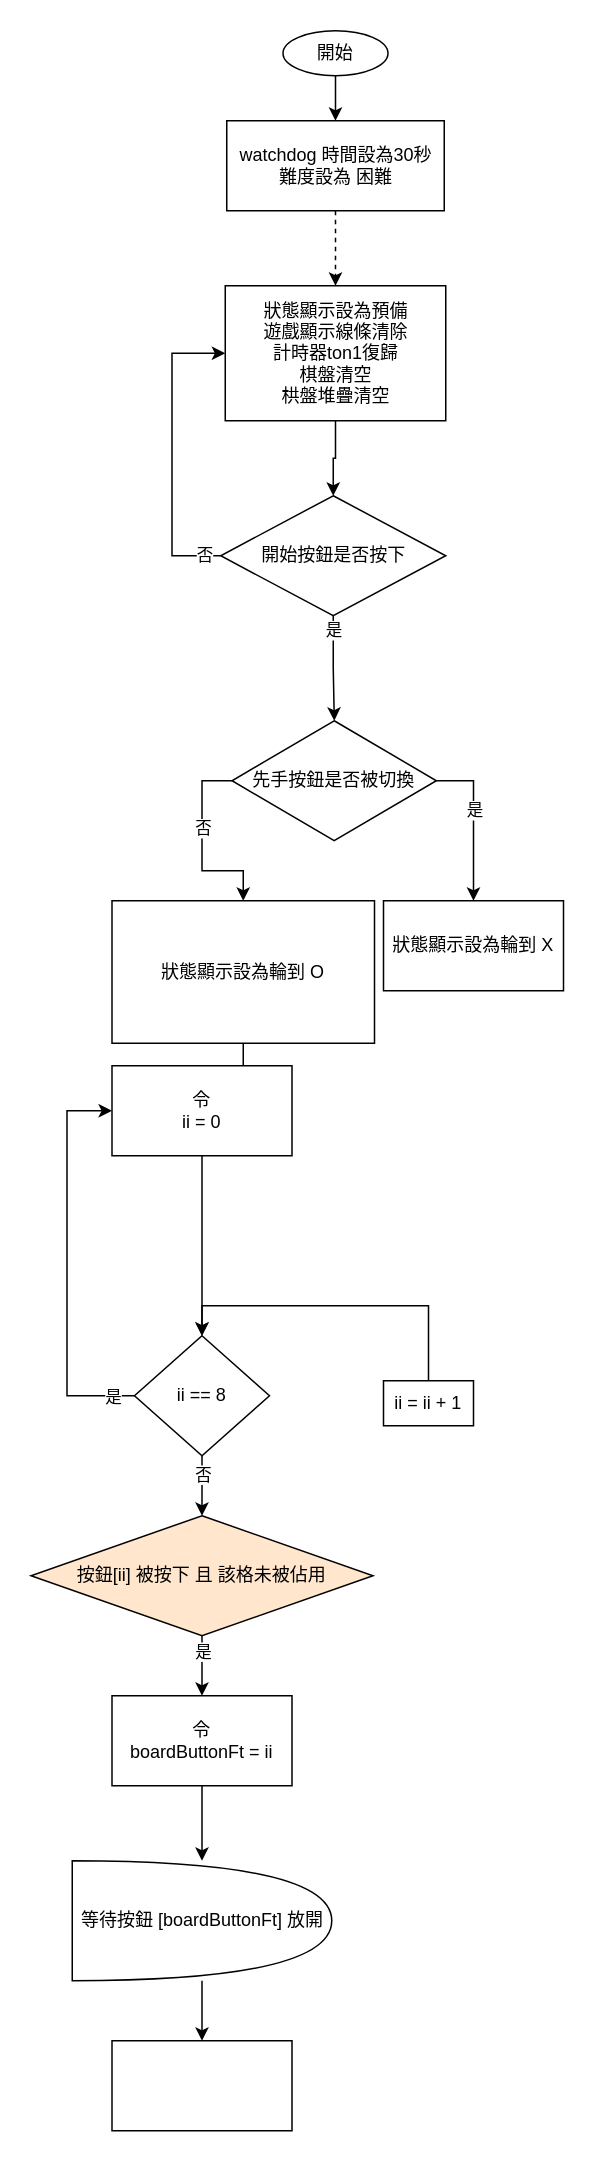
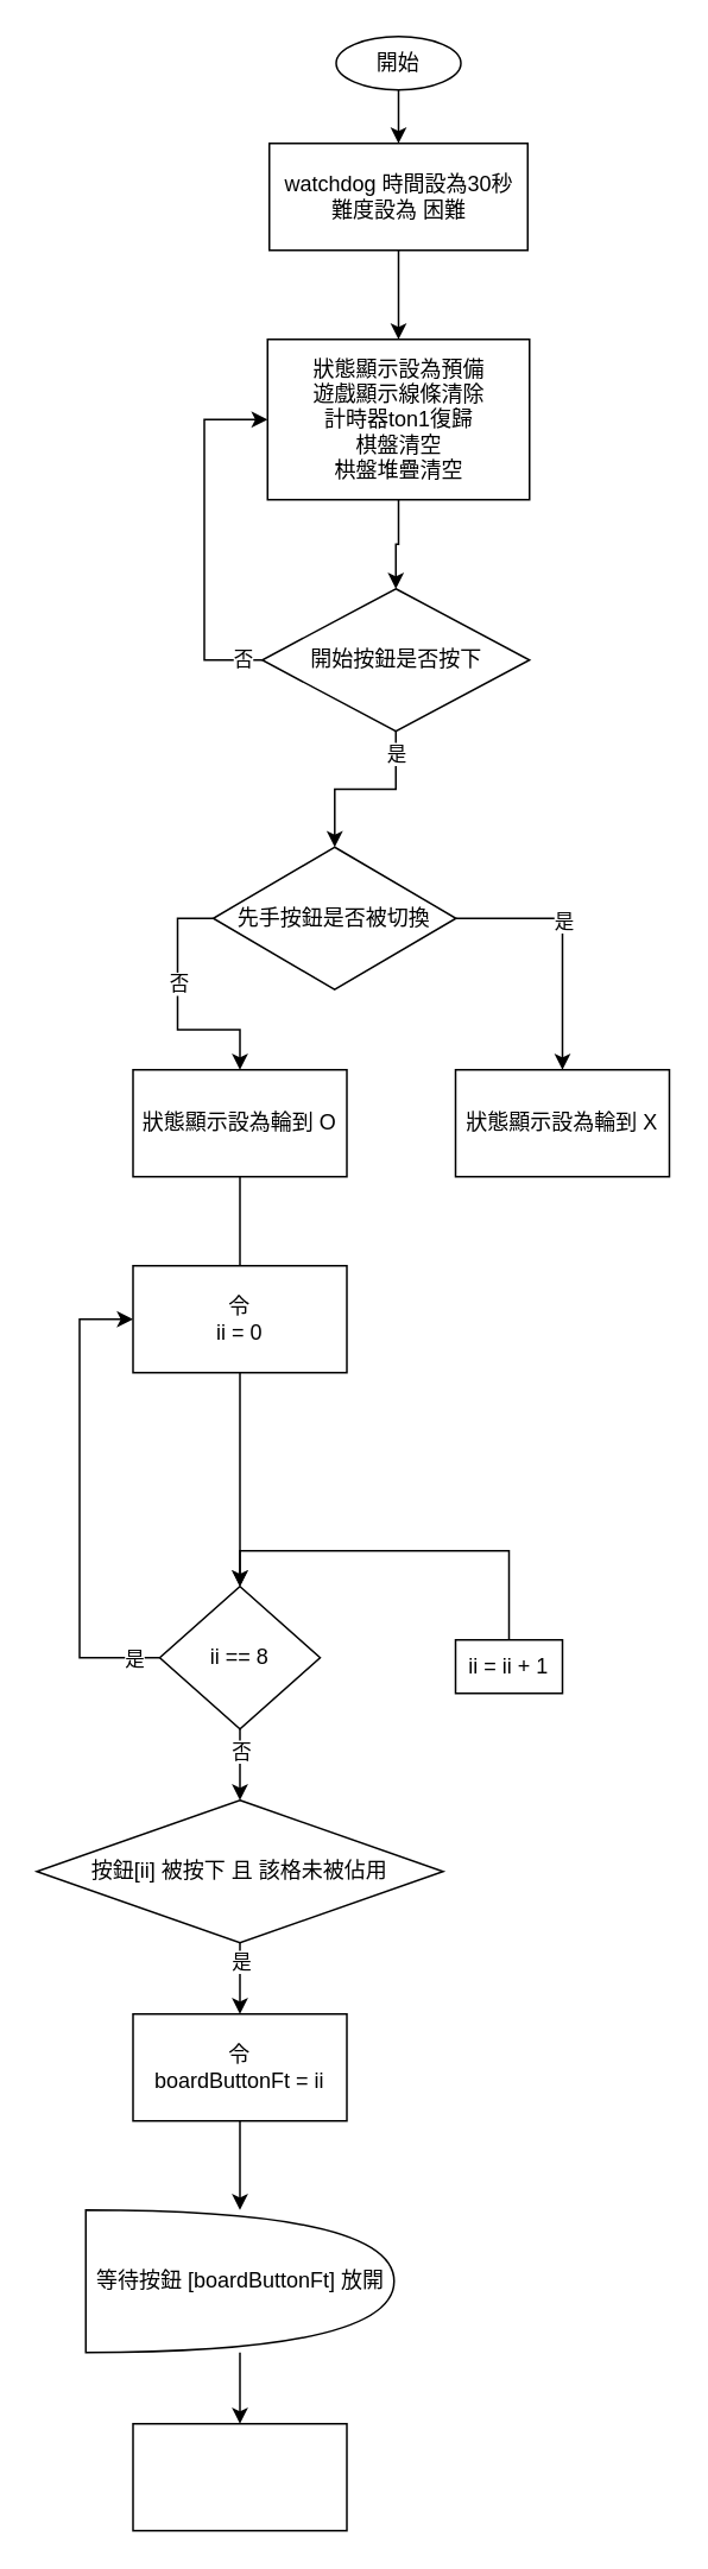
- <mxCell id="4" value="" style="edgeStyle=orthogonalEdgeStyle;rounded=0;orthogonalLoop=1;jettySize=auto;html=1;dashed=1;" parent="1" source="5" target="7" edge="1"><mxGeometry relative="1" as="geometry" /></mxCell>
+ <mxCell id="4" value="" style="edgeStyle=orthogonalEdgeStyle;rounded=0;orthogonalLoop=1;jettySize=auto;html=1;" parent="1" source="5" target="7" edge="1"><mxGeometry relative="1" as="geometry" /></mxCell>
- <mxCell id="17" value="先手按鈕是否被切換" style="rhombus;whiteSpace=wrap;html=1;" parent="1" vertex="1"><mxGeometry x="154" y="480" width="136.25" height="80" as="geometry" /></mxCell>
+ <mxCell id="17" value="先手按鈕是否被切換" style="rhombus;whiteSpace=wrap;html=1;" parent="1" vertex="1"><mxGeometry x="119" y="475" width="136.25" height="80" as="geometry" /></mxCell>
- <mxCell id="20" value="&lt;div&gt;狀態顯示設為輪到 O&lt;/div&gt;" style="rounded=0;whiteSpace=wrap;html=1;" parent="1" vertex="1"><mxGeometry x="74" y="600" width="175" height="95" as="geometry" /></mxCell>
+ <mxCell id="20" value="&lt;div&gt;狀態顯示設為輪到 O&lt;/div&gt;" style="rounded=0;whiteSpace=wrap;html=1;" parent="1" vertex="1"><mxGeometry x="74" y="600" width="120" height="60" as="geometry" /></mxCell>
- <mxCell id="30" value="按鈕[ii] 被按下 且 該格未被佔用" style="rhombus;whiteSpace=wrap;html=1;fillColor=#ffe6cc;" vertex="1" parent="1"><mxGeometry x="20" y="1010" width="228" height="80" as="geometry" /></mxCell>
+ <mxCell id="30" value="按鈕[ii] 被按下 且 該格未被佔用" style="rhombus;whiteSpace=wrap;html=1;" vertex="1" parent="1"><mxGeometry x="20" y="1010" width="228" height="80" as="geometry" /></mxCell>
